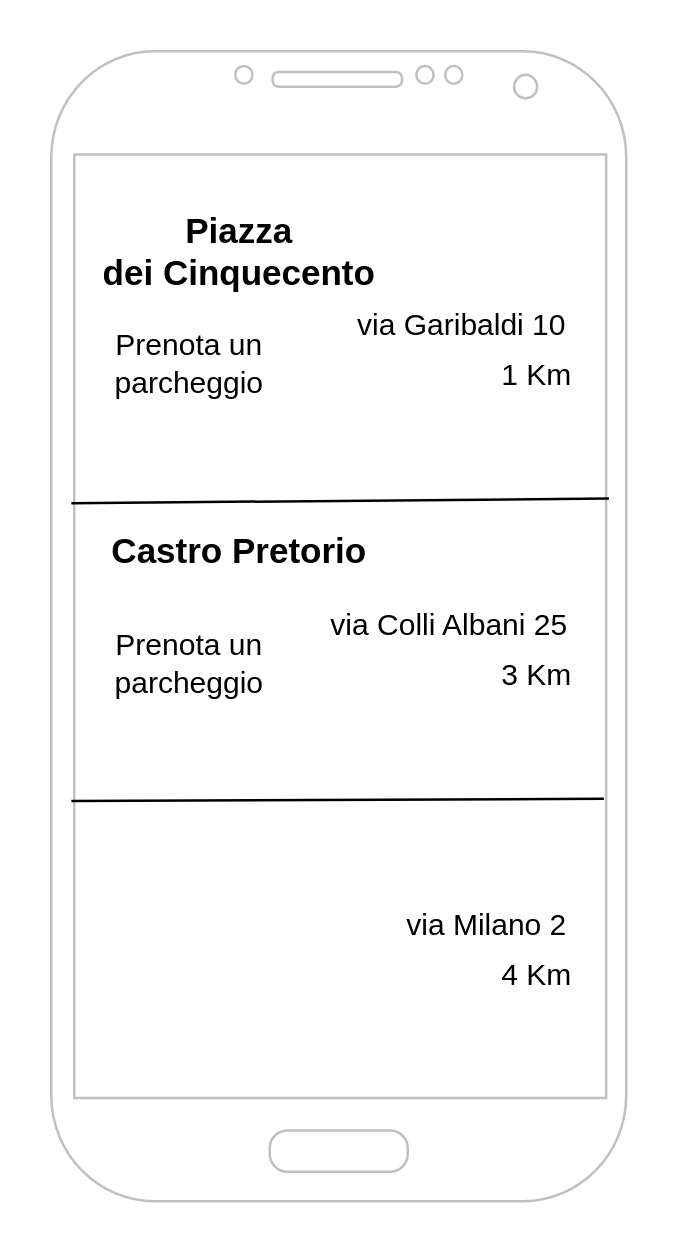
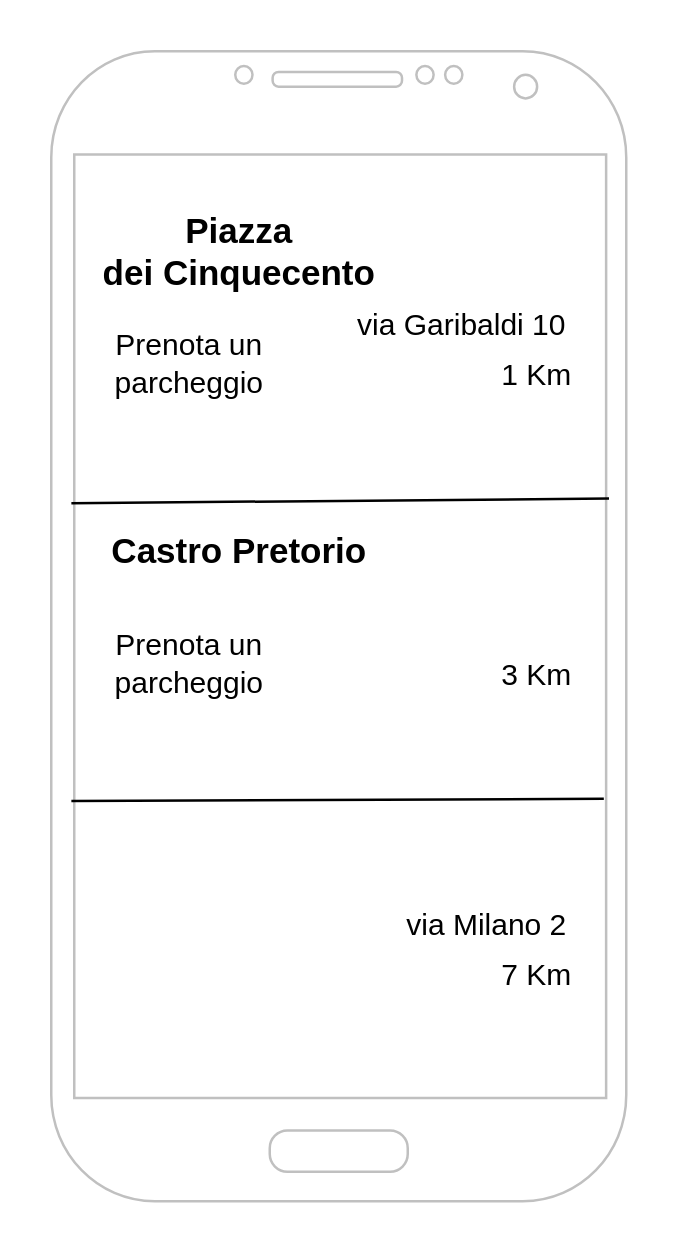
- <mxCell id="7" value="&lt;font style=&quot;vertical-align: inherit&quot;&gt;&lt;font style=&quot;vertical-align: inherit&quot;&gt;via Colli Albani 25&lt;/font&gt;&lt;/font&gt;" style="text;html=1;resizable=0;autosize=1;align=center;verticalAlign=middle;points=[];fillColor=none;strokeColor=none;rounded=0;" vertex="1" parent="1"><mxGeometry x="124" y="240" width="110" height="20" as="geometry" /></mxCell>
- <mxCell id="11" value="&lt;font style=&quot;vertical-align: inherit&quot;&gt;&lt;font style=&quot;vertical-align: inherit&quot;&gt;4 Km&lt;/font&gt;&lt;/font&gt;" style="text;html=1;resizable=0;autosize=1;align=center;verticalAlign=middle;points=[];fillColor=none;strokeColor=none;rounded=0;" vertex="1" parent="1"><mxGeometry x="194" y="380" width="40" height="20" as="geometry" /></mxCell>
+ <mxCell id="11" value="&lt;font style=&quot;vertical-align: inherit&quot;&gt;&lt;font style=&quot;vertical-align: inherit&quot;&gt;7 Km&lt;/font&gt;&lt;/font&gt;" style="text;html=1;resizable=0;autosize=1;align=center;verticalAlign=middle;points=[];fillColor=none;strokeColor=none;rounded=0;" vertex="1" parent="1"><mxGeometry x="194" y="380" width="40" height="20" as="geometry" /></mxCell>
